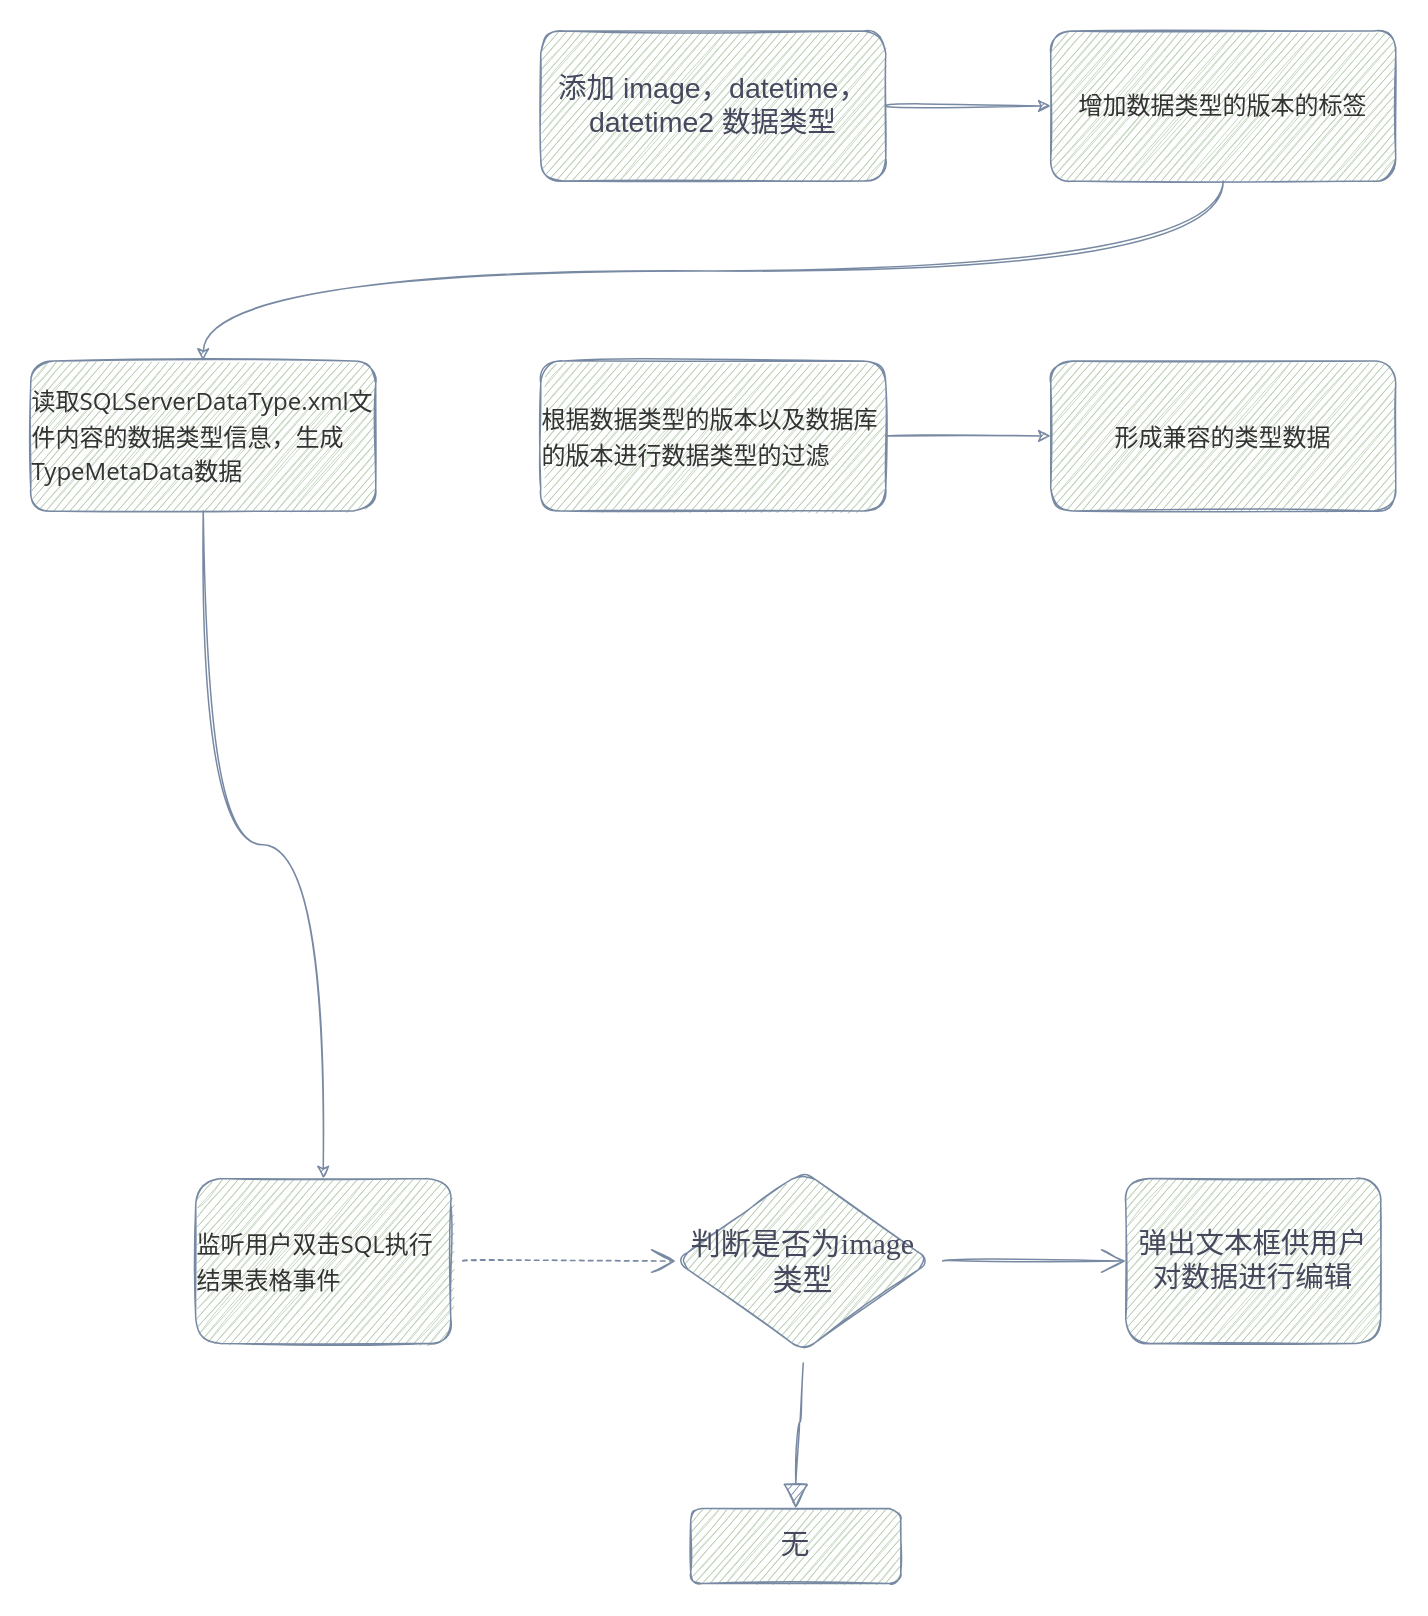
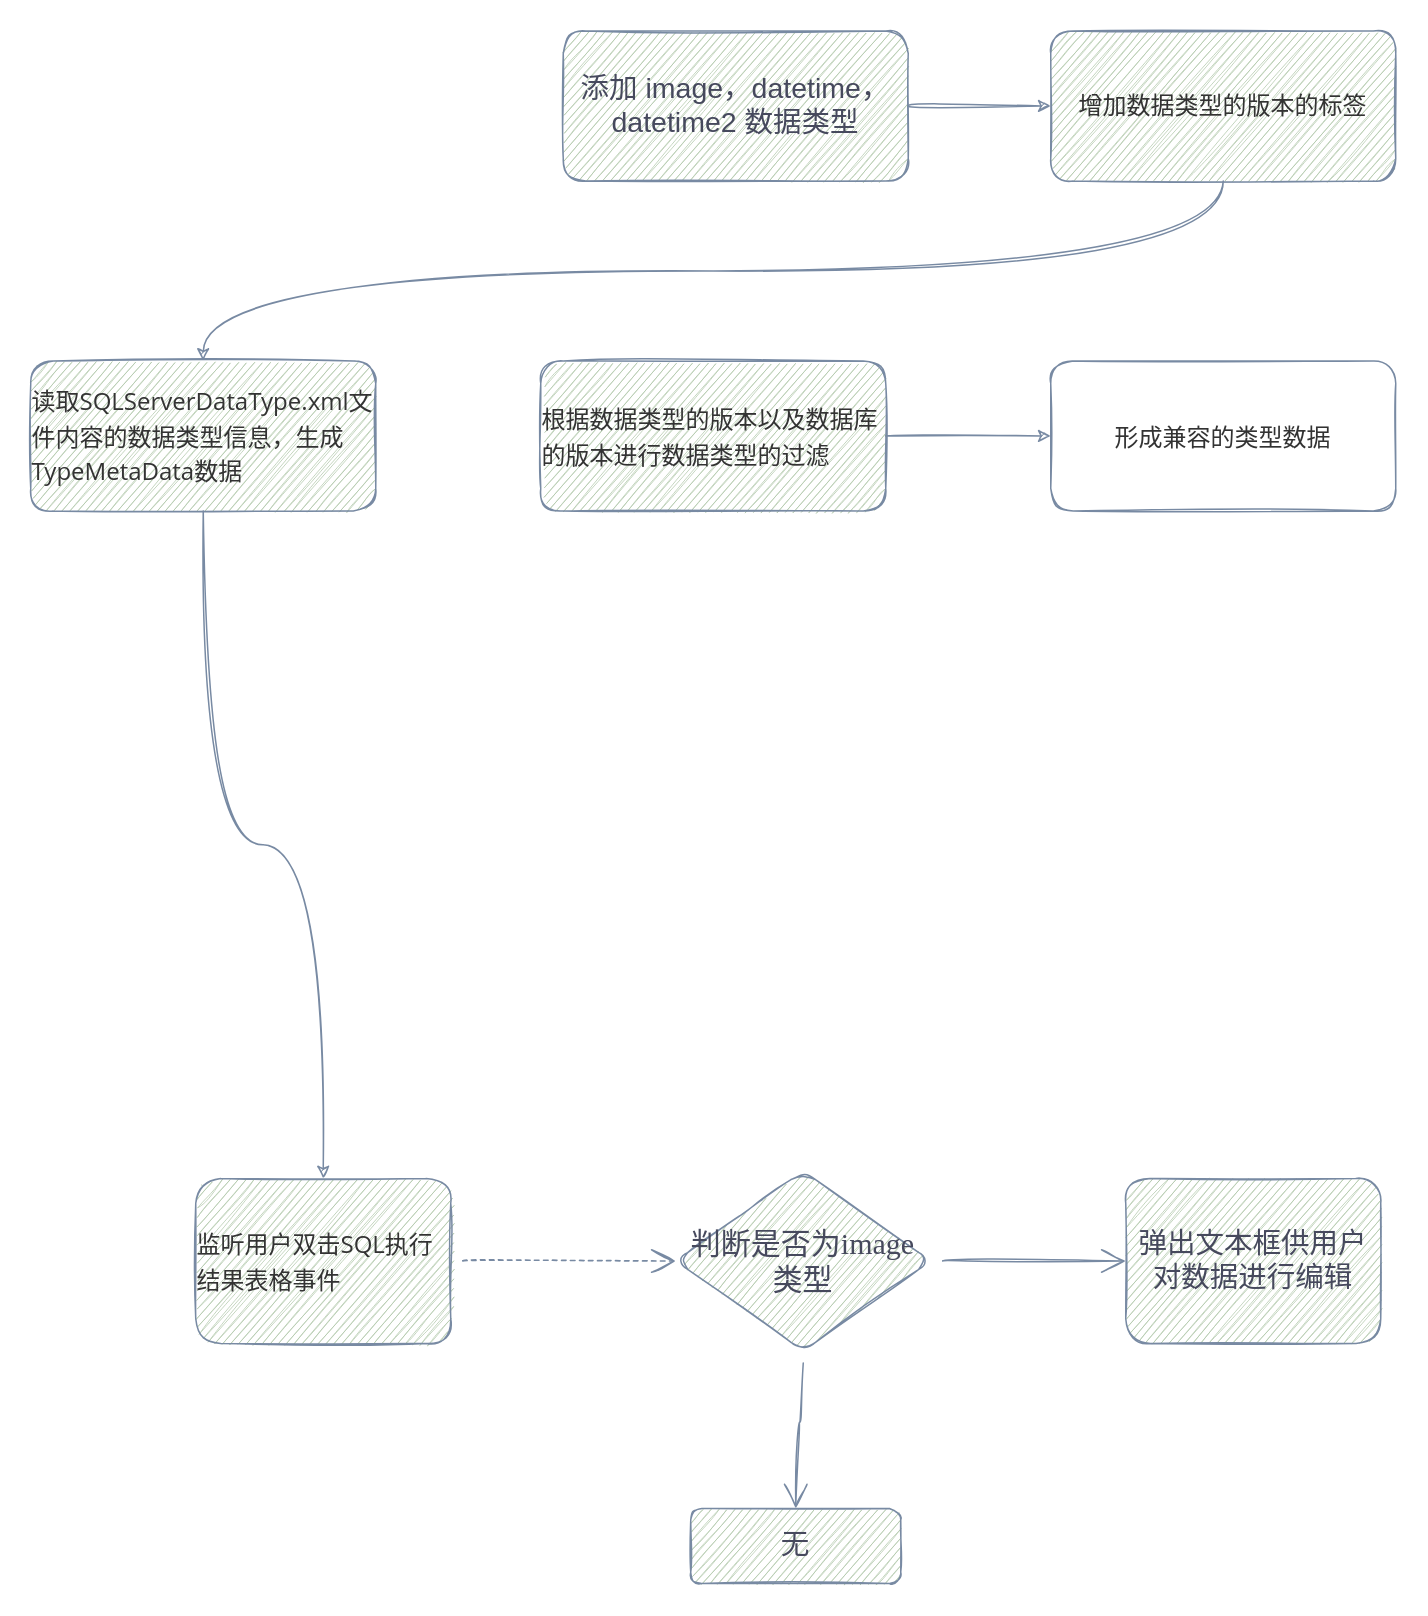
- <mxCell id="3" value="添加 image，datetime，datetime2 数据类型" style="rounded=1;whiteSpace=wrap;html=1;fontSize=19;fillColor=#B2C9AB;strokeColor=#788AA3;fontColor=#46495D;sketch=1;" vertex="1" parent="1"><mxGeometry x="360" y="20" width="230" height="100" as="geometry" /></mxCell>
+ <mxCell id="3" value="添加 image，datetime，datetime2 数据类型" style="rounded=1;whiteSpace=wrap;html=1;fontSize=19;fillColor=#B2C9AB;strokeColor=#788AA3;fontColor=#46495D;sketch=1;" vertex="1" parent="1"><mxGeometry x="375" y="20" width="230" height="100" as="geometry" /></mxCell>
- <mxCell id="10" value="&lt;div style=&quot;orphans: 4; text-align: start;&quot;&gt;&lt;font face=&quot;Open Sans, Clear Sans, Helvetica Neue, Helvetica, Arial, Segoe UI Emoji, sans-serif&quot; color=&quot;#333333&quot;&gt;&lt;span style=&quot;font-size: 16px;&quot;&gt;形成兼容的类型数据&lt;/span&gt;&lt;/font&gt;&lt;/div&gt;" style="rounded=1;whiteSpace=wrap;html=1;fontSize=19;fillColor=#B2C9AB;strokeColor=#788AA3;fontColor=#46495D;sketch=1;" vertex="1" parent="1"><mxGeometry x="700" y="240" width="230" height="100" as="geometry" /></mxCell>
+ <mxCell id="10" value="&lt;div style=&quot;orphans: 4; text-align: start;&quot;&gt;&lt;font face=&quot;Open Sans, Clear Sans, Helvetica Neue, Helvetica, Arial, Segoe UI Emoji, sans-serif&quot; color=&quot;#333333&quot;&gt;&lt;span style=&quot;font-size: 16px;&quot;&gt;形成兼容的类型数据&lt;/span&gt;&lt;/font&gt;&lt;/div&gt;" style="rounded=1;whiteSpace=wrap;html=1;fontSize=19;fillColor=#ffffff;strokeColor=#788AA3;fontColor=#46495D;sketch=1;" vertex="1" parent="1"><mxGeometry x="700" y="240" width="230" height="100" as="geometry" /></mxCell>
- <mxCell id="14" style="edgeStyle=orthogonalEdgeStyle;curved=1;rounded=1;sketch=1;hachureGap=4;orthogonalLoop=1;jettySize=auto;html=1;entryX=0.5;entryY=0;entryDx=0;entryDy=0;fontFamily=Architects Daughter;fontSource=https%3A%2F%2Ffonts.googleapis.com%2Fcss%3Ffamily%3DArchitects%2BDaughter;fontSize=16;endArrow=block;startSize=14;endSize=14;sourcePerimeterSpacing=8;targetPerimeterSpacing=8;strokeColor=#788AA3;fontColor=#46495D;" edge="1" parent="1" source="15" target="17"><mxGeometry relative="1" as="geometry" /></mxCell>
+ <mxCell id="14" style="edgeStyle=orthogonalEdgeStyle;curved=1;rounded=1;sketch=1;hachureGap=4;orthogonalLoop=1;jettySize=auto;html=1;entryX=0.5;entryY=0;entryDx=0;entryDy=0;fontFamily=Architects Daughter;fontSource=https%3A%2F%2Ffonts.googleapis.com%2Fcss%3Ffamily%3DArchitects%2BDaughter;fontSize=16;endArrow=open;startSize=14;endSize=14;sourcePerimeterSpacing=8;targetPerimeterSpacing=8;strokeColor=#788AA3;fontColor=#46495D;" edge="1" parent="1" source="15" target="17"><mxGeometry relative="1" as="geometry" /></mxCell>
